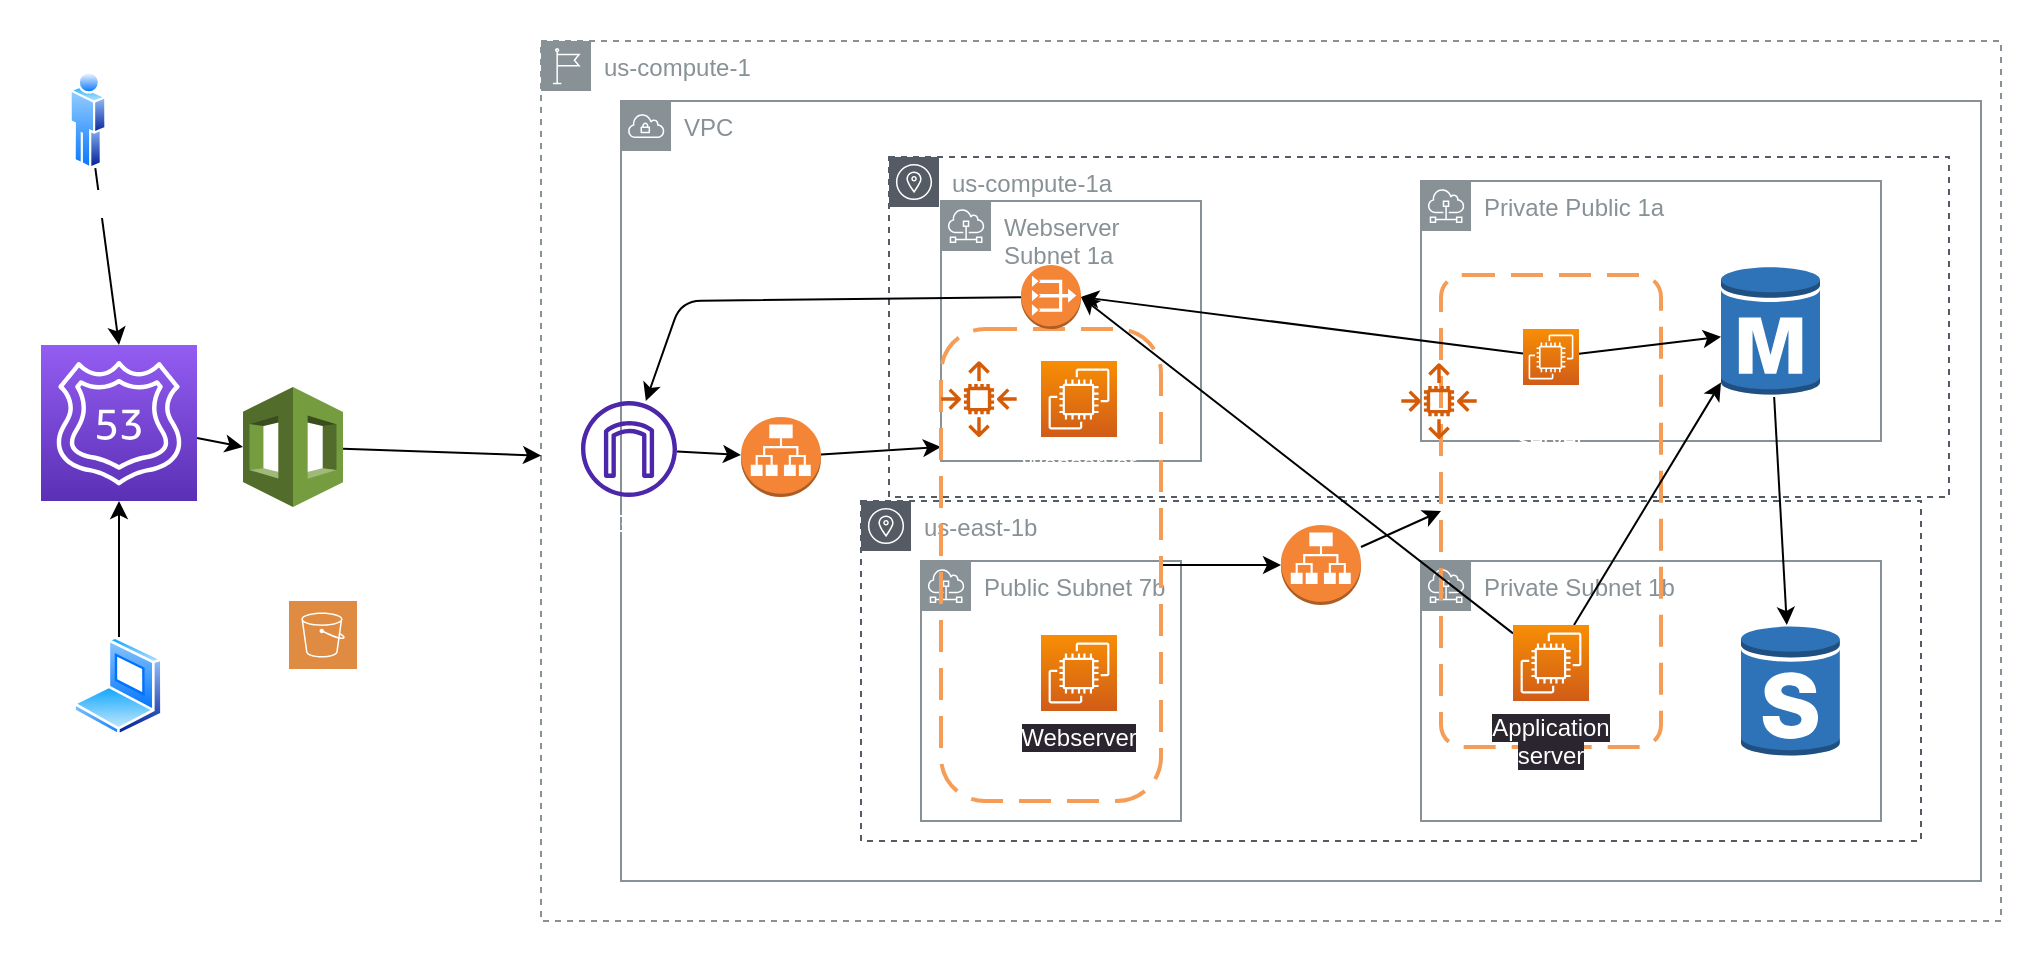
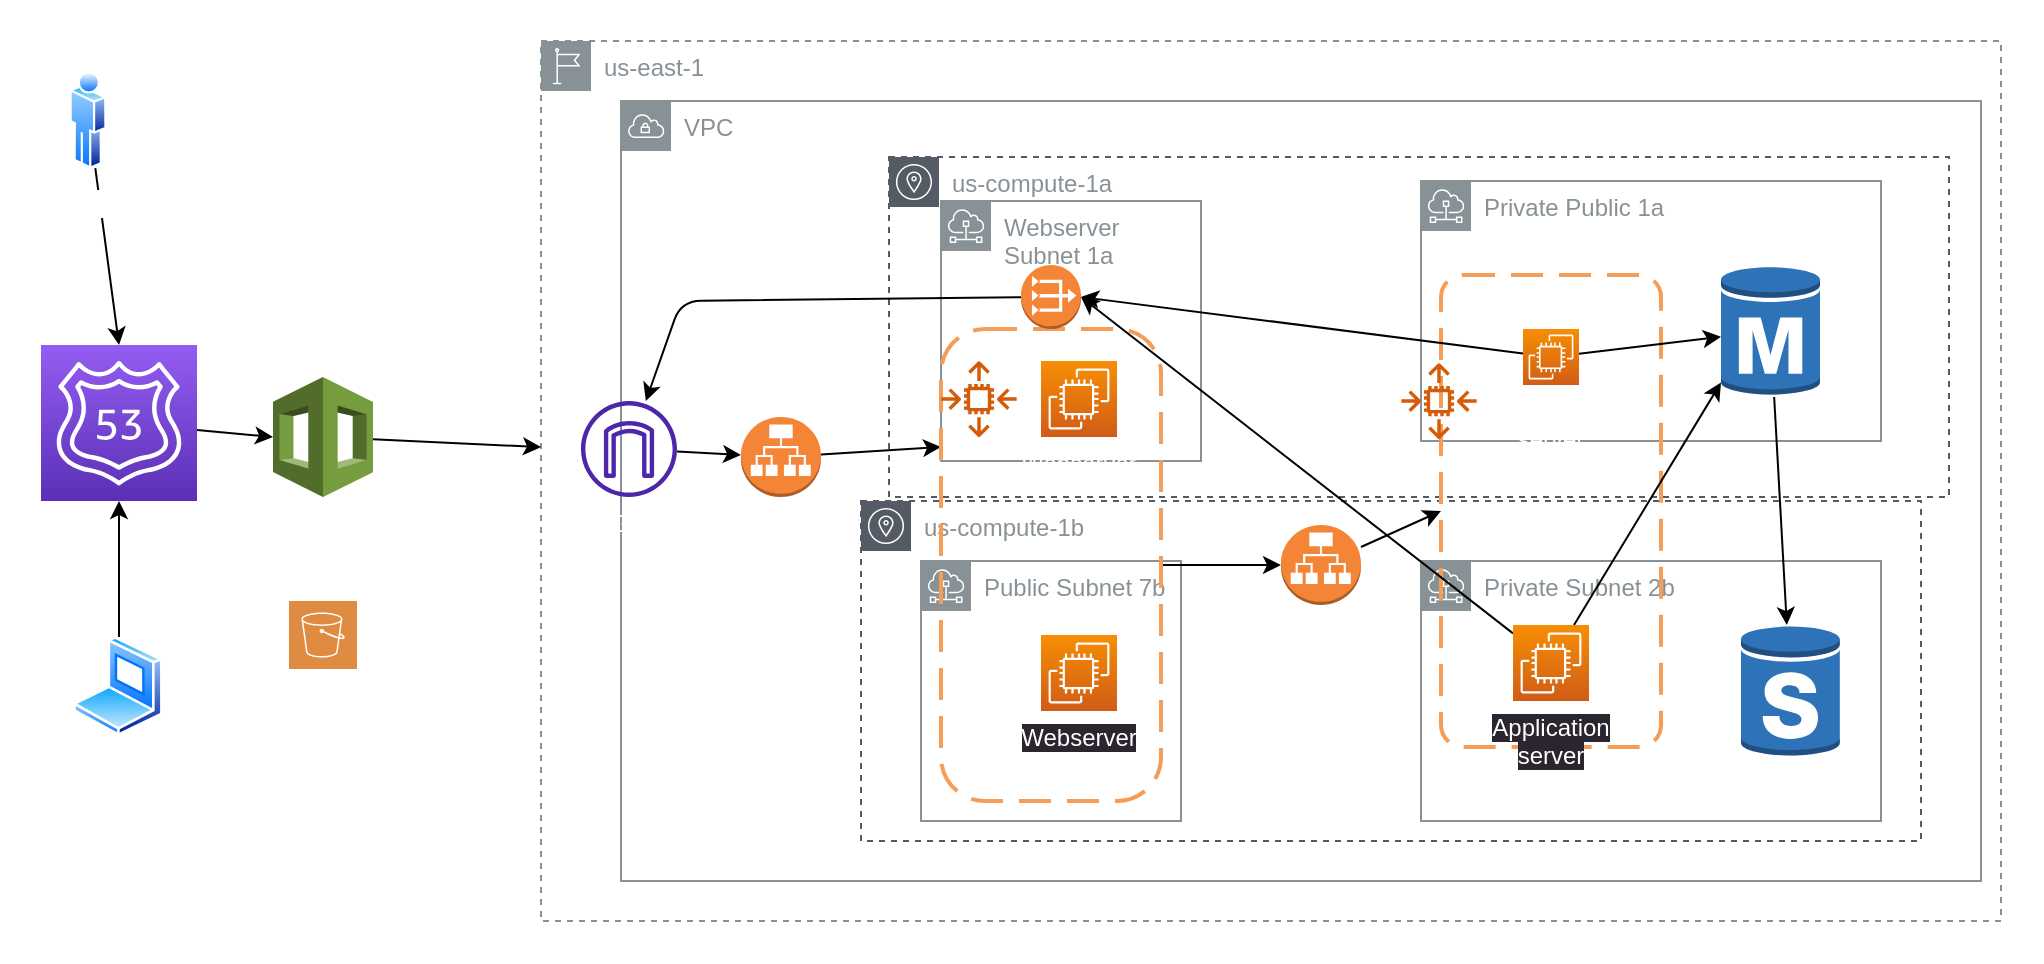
- <mxCell id="2" value="us-compute-1" style="sketch=0;outlineConnect=0;gradientColor=none;html=1;whiteSpace=wrap;fontSize=12;fontStyle=0;shape=mxgraph.aws4.group;grIcon=mxgraph.aws4.group_region;strokeColor=#879196;fillColor=none;verticalAlign=top;align=left;spacingLeft=30;fontColor=#879196;dashed=1;" vertex="1" parent="1"><mxGeometry x="270" y="20" width="730" height="440" as="geometry" /></mxCell>
+ <mxCell id="2" value="us-east-1" style="sketch=0;outlineConnect=0;gradientColor=none;html=1;whiteSpace=wrap;fontSize=12;fontStyle=0;shape=mxgraph.aws4.group;grIcon=mxgraph.aws4.group_region;strokeColor=#879196;fillColor=none;verticalAlign=top;align=left;spacingLeft=30;fontColor=#879196;dashed=1;" vertex="1" parent="1"><mxGeometry x="270" y="20" width="730" height="440" as="geometry" /></mxCell>
- <mxCell id="29" value="CloudFormation" style="outlineConnect=0;dashed=0;verticalLabelPosition=bottom;verticalAlign=top;align=center;html=1;shape=mxgraph.aws3.cloudformation;fillColor=#759C3E;gradientColor=none;fontColor=#FFFFFF;" vertex="1" parent="26"><mxGeometry x="121" y="193" width="50" height="60" as="geometry" /></mxCell>
+ <mxCell id="29" value="CloudFormation" style="outlineConnect=0;dashed=0;verticalLabelPosition=bottom;verticalAlign=top;align=center;html=1;shape=mxgraph.aws3.cloudformation;fillColor=#759C3E;gradientColor=none;fontColor=#FFFFFF;" vertex="1" parent="26"><mxGeometry x="136" y="188" width="50" height="60" as="geometry" /></mxCell>
- <mxCell id="5" value="&lt;span style=&quot;color: rgb(135, 145, 150);&quot;&gt;us-east-1b&lt;/span&gt;" style="sketch=0;outlineConnect=0;gradientColor=none;html=1;whiteSpace=wrap;fontSize=12;fontStyle=0;shape=mxgraph.aws4.group;grIcon=mxgraph.aws4.group_availability_zone;strokeColor=#545B64;fillColor=none;verticalAlign=top;align=left;spacingLeft=30;fontColor=#545B64;dashed=1;" vertex="1" parent="1"><mxGeometry x="430" y="250" width="530" height="170" as="geometry" /></mxCell>
+ <mxCell id="5" value="&lt;span style=&quot;color: rgb(135, 145, 150);&quot;&gt;us-compute-1b&lt;/span&gt;" style="sketch=0;outlineConnect=0;gradientColor=none;html=1;whiteSpace=wrap;fontSize=12;fontStyle=0;shape=mxgraph.aws4.group;grIcon=mxgraph.aws4.group_availability_zone;strokeColor=#545B64;fillColor=none;verticalAlign=top;align=left;spacingLeft=30;fontColor=#545B64;dashed=1;" vertex="1" parent="1"><mxGeometry x="430" y="250" width="530" height="170" as="geometry" /></mxCell>
- <mxCell id="7" value="Private Subnet 1b" style="sketch=0;outlineConnect=0;gradientColor=none;html=1;whiteSpace=wrap;fontSize=12;fontStyle=0;shape=mxgraph.aws4.group;grIcon=mxgraph.aws4.group_subnet;strokeColor=#879196;fillColor=none;verticalAlign=top;align=left;spacingLeft=30;fontColor=#879196;dashed=0;" vertex="1" parent="1"><mxGeometry x="710" y="280" width="230" height="130" as="geometry" /></mxCell>
+ <mxCell id="7" value="Private Subnet 2b" style="sketch=0;outlineConnect=0;gradientColor=none;html=1;whiteSpace=wrap;fontSize=12;fontStyle=0;shape=mxgraph.aws4.group;grIcon=mxgraph.aws4.group_subnet;strokeColor=#879196;fillColor=none;verticalAlign=top;align=left;spacingLeft=30;fontColor=#879196;dashed=0;" vertex="1" parent="1"><mxGeometry x="710" y="280" width="230" height="130" as="geometry" /></mxCell>
